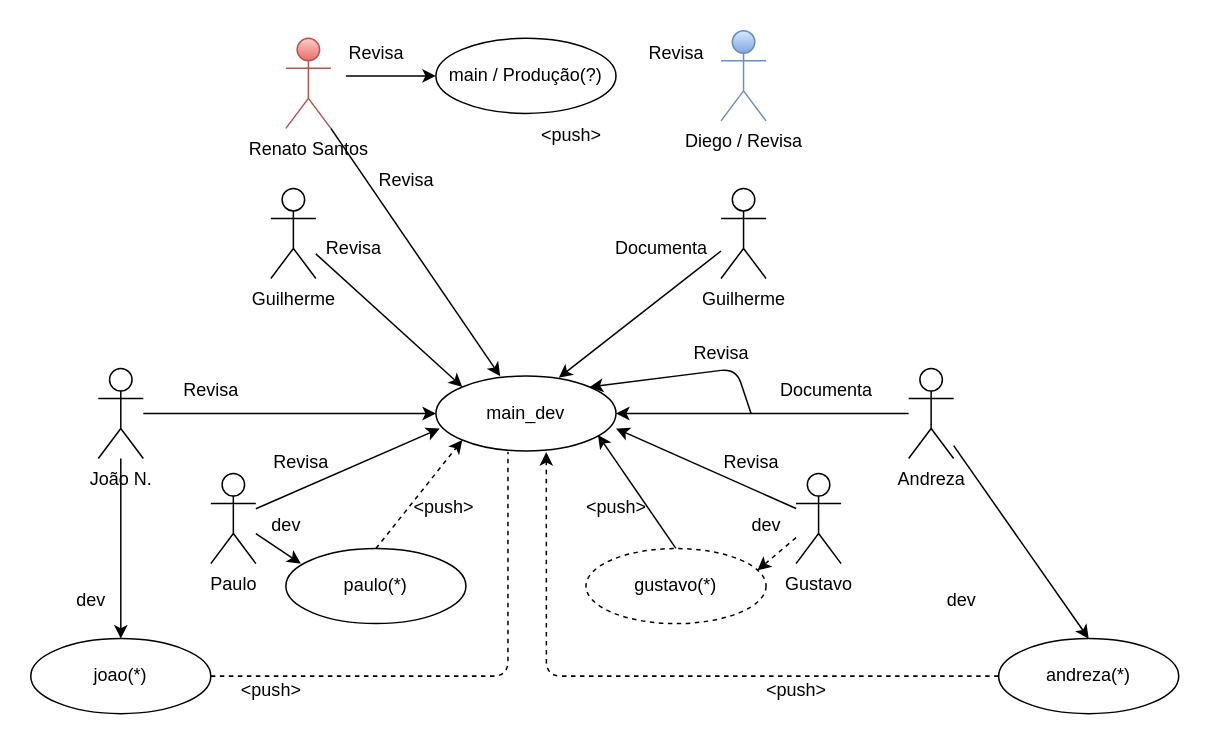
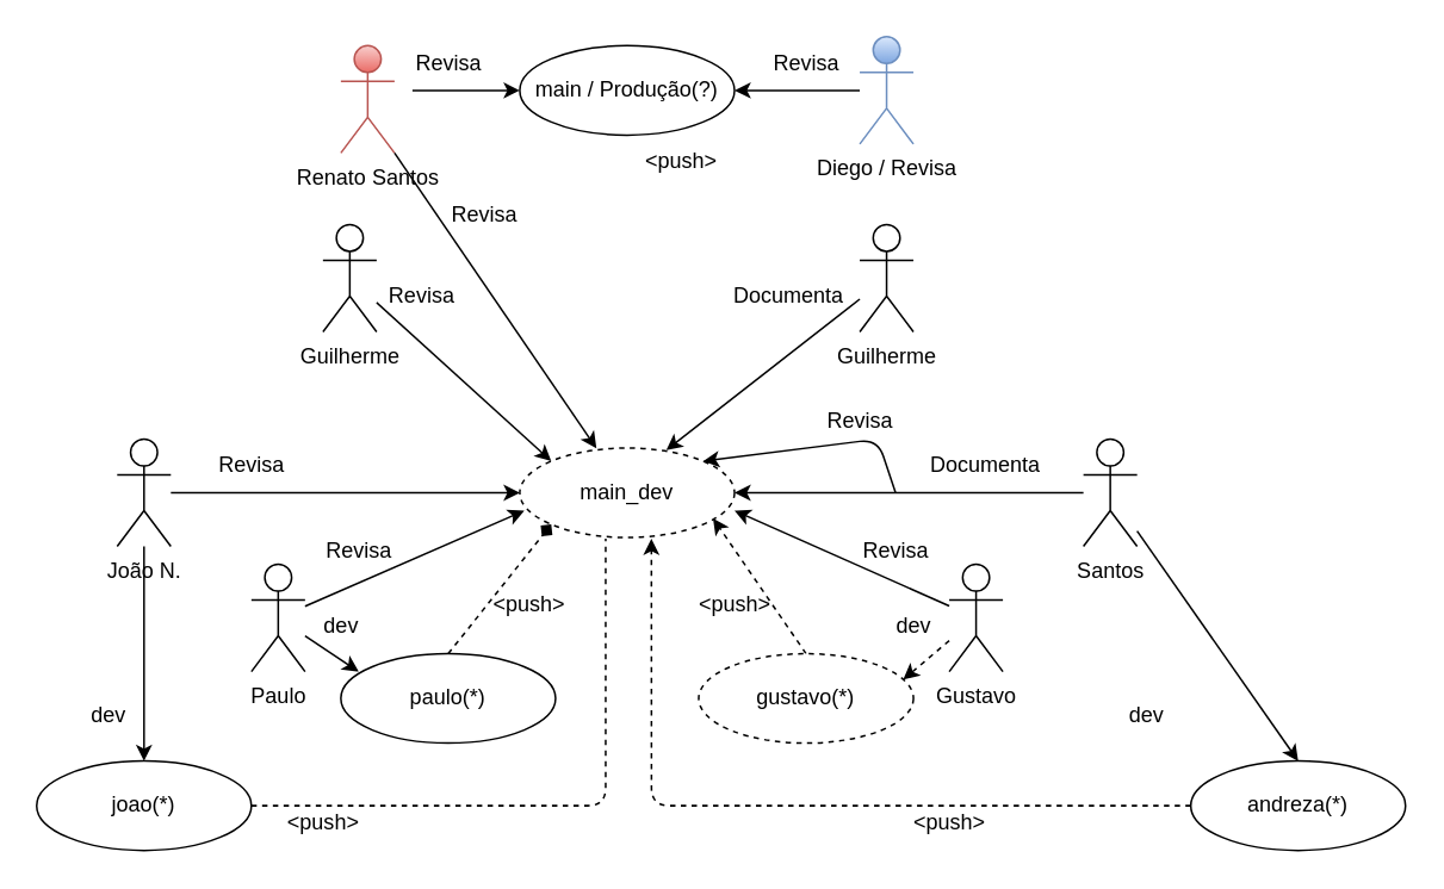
+ <mxCell id="39" style="rounded=1;orthogonalLoop=1;jettySize=auto;html=1;entryX=1;entryY=0.5;entryDx=0;entryDy=0;" edge="1" parent="1" source="40" target="3"><mxGeometry relative="1" as="geometry" /></mxCell>
- <mxCell id="4" value="main_dev" style="ellipse;whiteSpace=wrap;html=1;rounded=1;" vertex="1" parent="1"><mxGeometry x="290" y="250" width="120" height="50" as="geometry" /></mxCell>
+ <mxCell id="4" value="main_dev" style="ellipse;whiteSpace=wrap;html=1;rounded=1;dashed=1;" vertex="1" parent="1"><mxGeometry x="290" y="250" width="120" height="50" as="geometry" /></mxCell>
- <mxCell id="7" style="rounded=1;orthogonalLoop=1;jettySize=auto;html=1;entryX=0;entryY=1;entryDx=0;entryDy=0;exitX=0.5;exitY=0;exitDx=0;exitDy=0;dashed=1;" edge="1" parent="1" source="10" target="4"><mxGeometry relative="1" as="geometry"><mxPoint x="250" y="365" as="sourcePoint" /></mxGeometry></mxCell>
+ <mxCell id="7" style="rounded=1;orthogonalLoop=1;jettySize=auto;html=1;entryX=0;entryY=1;entryDx=0;entryDy=0;exitX=0.5;exitY=0;exitDx=0;exitDy=0;dashed=1;endArrow=diamond;" edge="1" parent="1" source="10" target="4"><mxGeometry relative="1" as="geometry"><mxPoint x="250" y="365" as="sourcePoint" /></mxGeometry></mxCell>
- <mxCell id="17" value="Andreza&lt;div&gt;&lt;br&gt;&lt;/div&gt;" style="shape=umlActor;verticalLabelPosition=bottom;verticalAlign=top;html=1;outlineConnect=0;labelBackgroundColor=none;rounded=1;" vertex="1" parent="1"><mxGeometry x="605" y="245" width="30" height="60" as="geometry" /></mxCell>
+ <mxCell id="17" value="Santos&lt;div&gt;&lt;br&gt;&lt;/div&gt;" style="shape=umlActor;verticalLabelPosition=bottom;verticalAlign=top;html=1;outlineConnect=0;labelBackgroundColor=none;rounded=1;" vertex="1" parent="1"><mxGeometry x="605" y="245" width="30" height="60" as="geometry" /></mxCell>
- <mxCell id="8" style="rounded=1;orthogonalLoop=1;jettySize=auto;html=1;entryX=0.9;entryY=0.786;entryDx=0;entryDy=0;entryPerimeter=0;exitX=0.5;exitY=0;exitDx=0;exitDy=0;dashed=0;" edge="1" parent="1" source="11" target="4"><mxGeometry relative="1" as="geometry"><mxPoint x="450" y="365" as="sourcePoint" /></mxGeometry></mxCell>
+ <mxCell id="8" style="rounded=1;orthogonalLoop=1;jettySize=auto;html=1;entryX=0.9;entryY=0.786;entryDx=0;entryDy=0;entryPerimeter=0;exitX=0.5;exitY=0;exitDx=0;exitDy=0;dashed=1;" edge="1" parent="1" source="11" target="4"><mxGeometry relative="1" as="geometry"><mxPoint x="450" y="365" as="sourcePoint" /></mxGeometry></mxCell>
